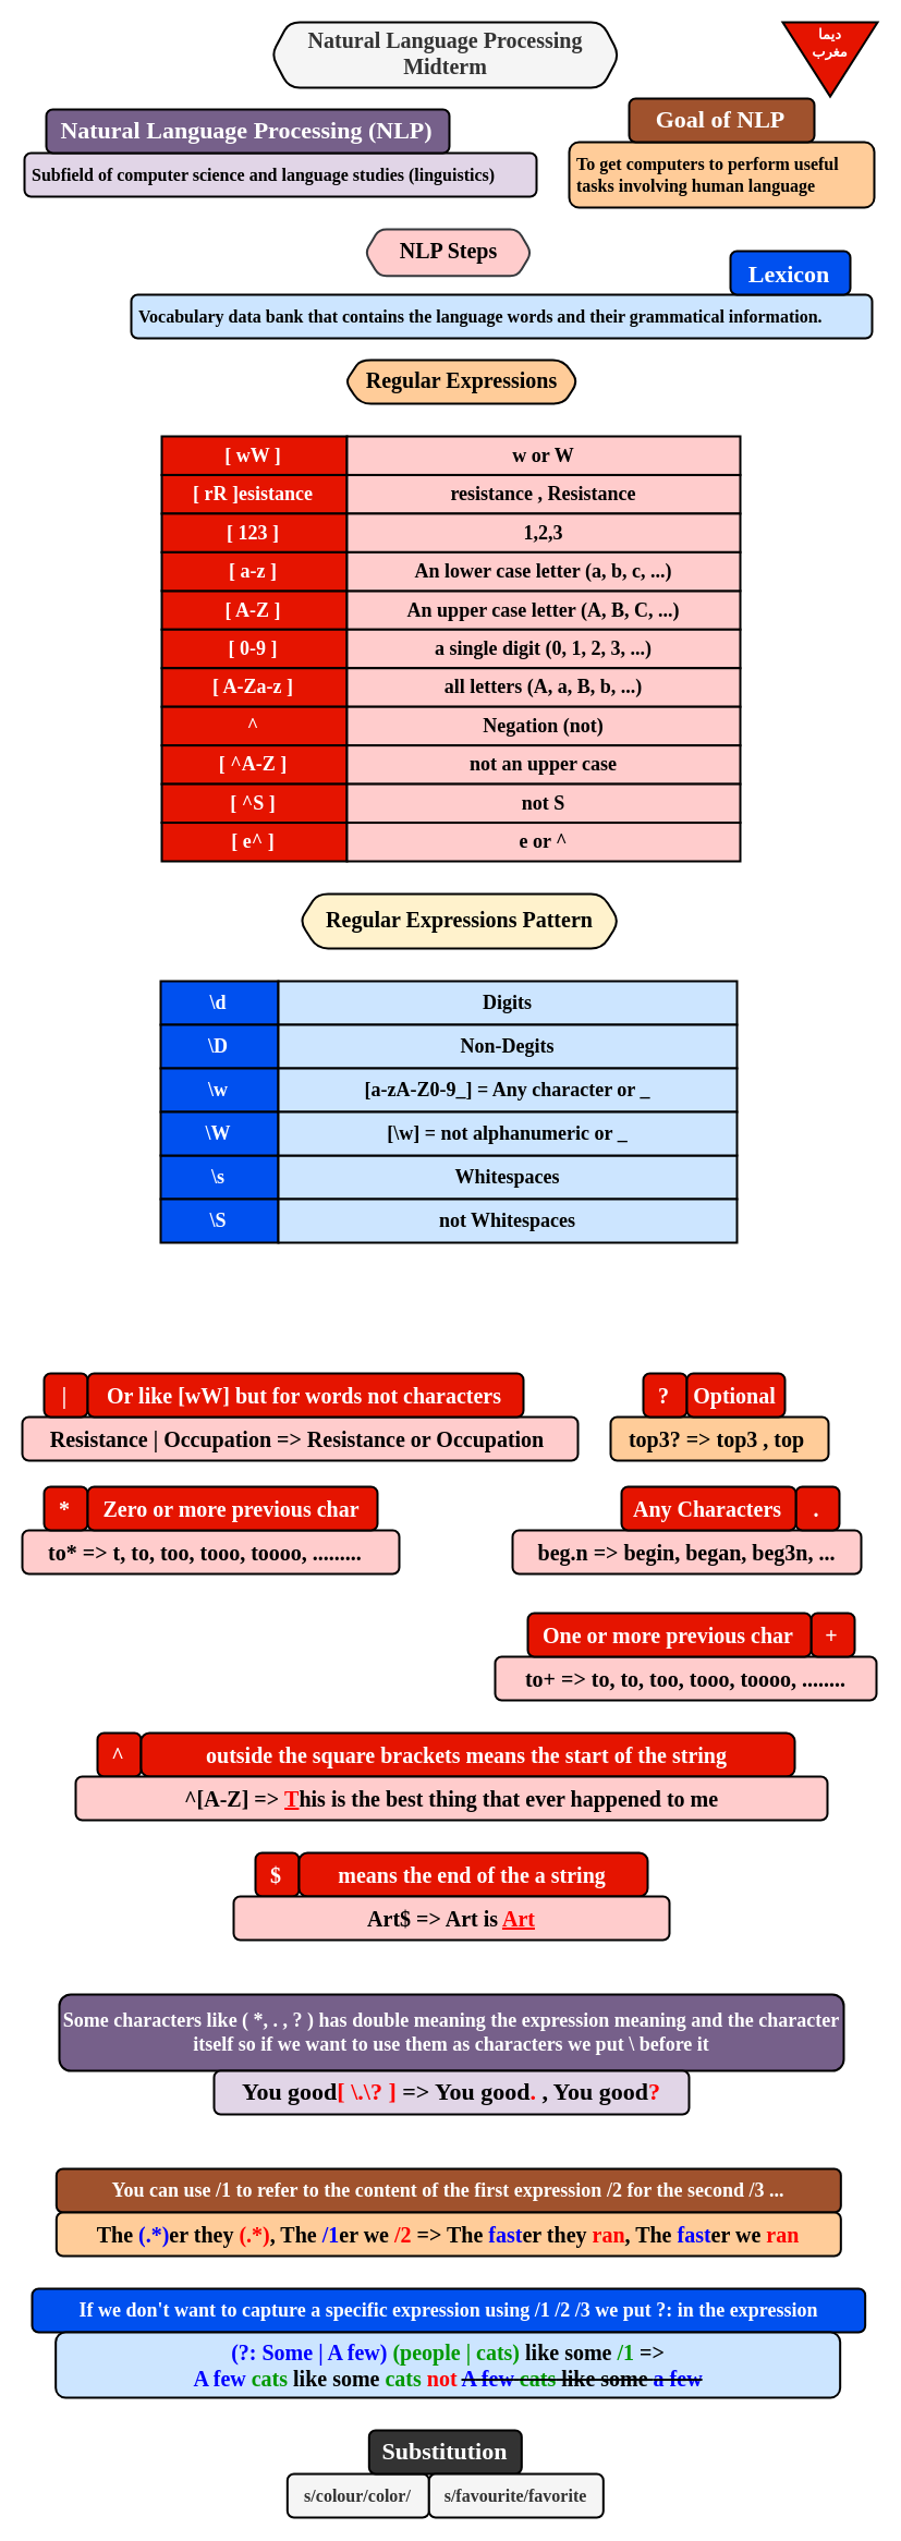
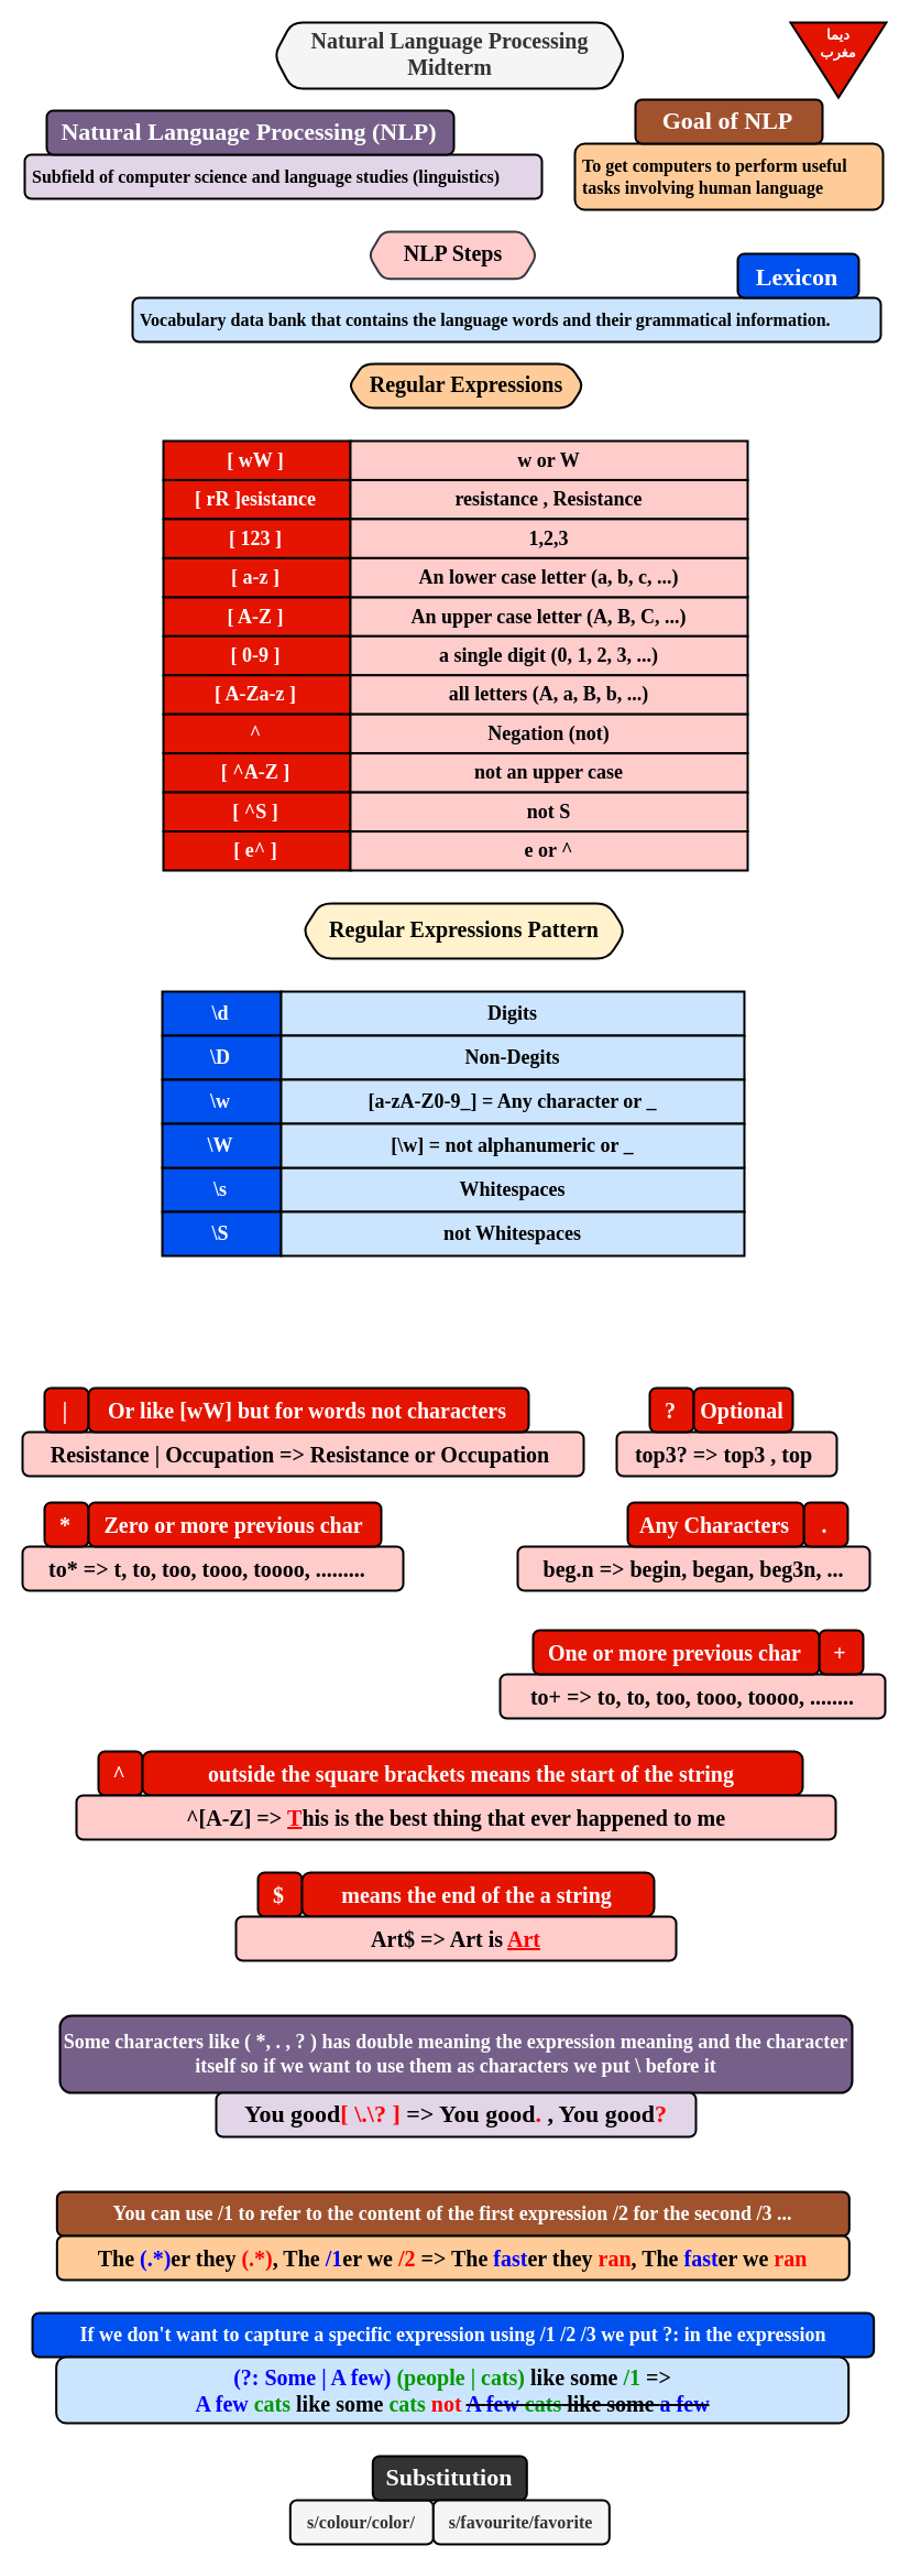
- <mxCell id="58" value="top3? =&amp;gt; top3 , top&amp;nbsp;" style="rounded=1;whiteSpace=wrap;html=1;hachureGap=4;fontFamily=Oxanium;strokeWidth=2;fillColor=#ffcc99;strokeColor=#000000;fontSize=20;fontStyle=1;labelBorderColor=none;textShadow=0;labelBackgroundColor=none;align=center;spacing=7;verticalAlign=middle;fontSource=https%3A%2F%2Ffonts.googleapis.com%2Fcss%3Ffamily%3DOxanium;" parent="57" vertex="1"><mxGeometry y="40" width="200" height="40" as="geometry" /></mxCell>
+ <mxCell id="58" value="top3? =&amp;gt; top3 , top&amp;nbsp;" style="rounded=1;whiteSpace=wrap;html=1;hachureGap=4;fontFamily=Oxanium;strokeWidth=2;fillColor=#ffcccc;strokeColor=#000000;fontSize=20;fontStyle=1;labelBorderColor=none;textShadow=0;labelBackgroundColor=none;align=center;spacing=7;verticalAlign=middle;fontSource=https%3A%2F%2Ffonts.googleapis.com%2Fcss%3Ffamily%3DOxanium;" parent="57" vertex="1"><mxGeometry y="40" width="200" height="40" as="geometry" /></mxCell>
